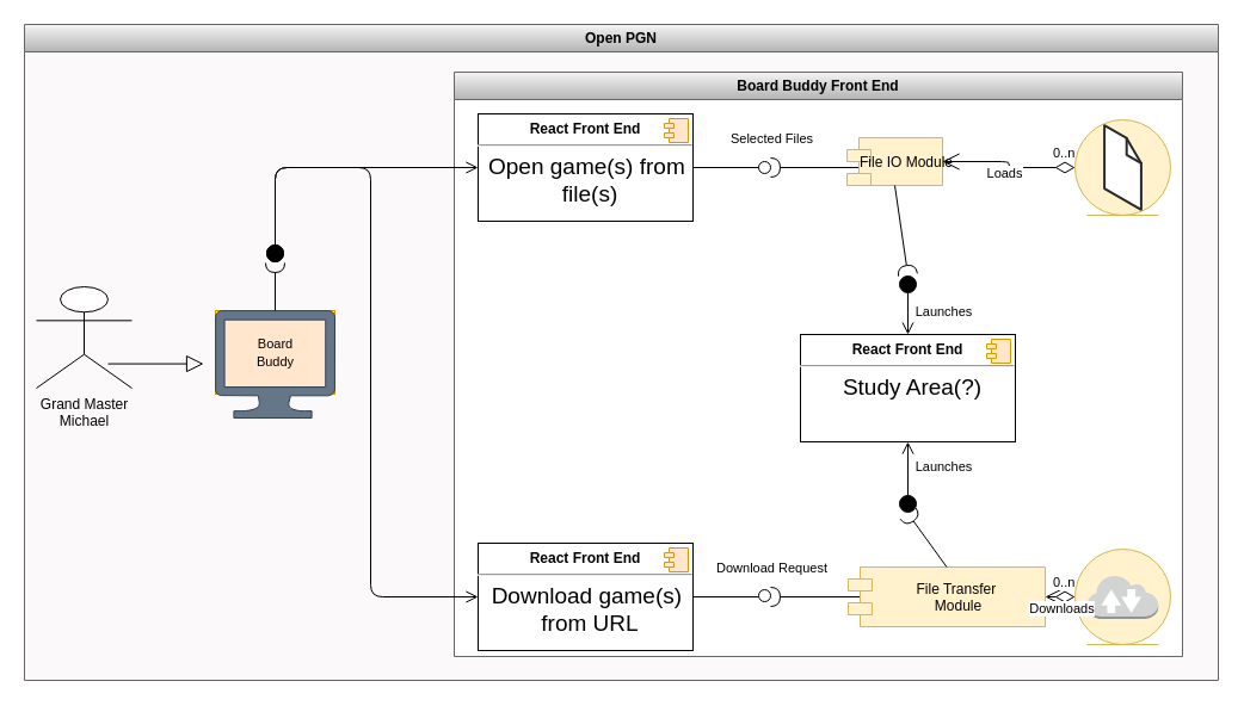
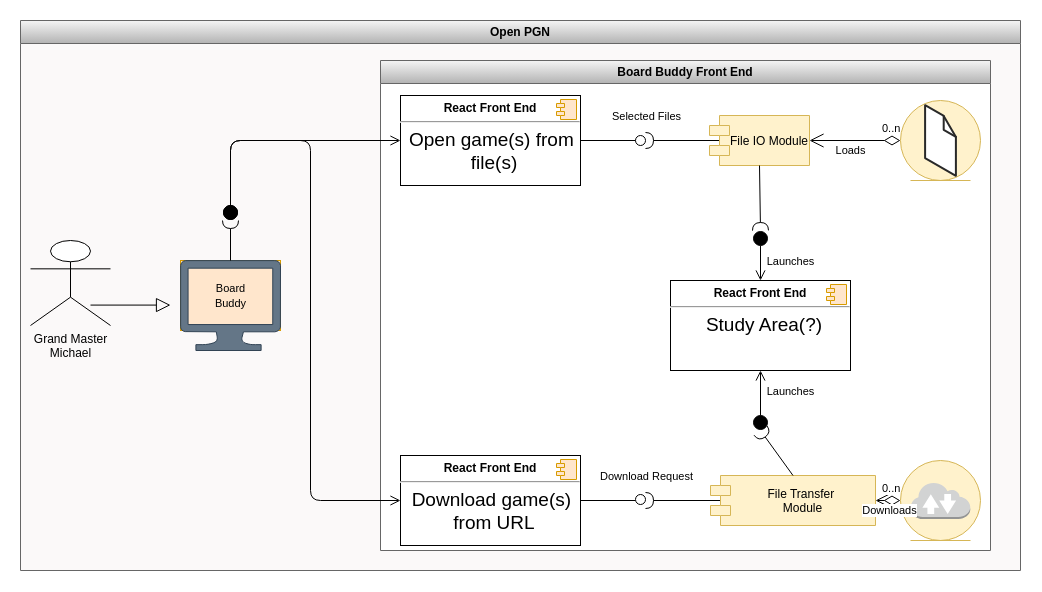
- <mxCell id="10" value="File IO Module" style="shape=module;align=left;spacingLeft=20;align=center;verticalAlign=middle;fillColor=#fff2cc;strokeColor=#d6b656;" parent="3" vertex="1"><mxGeometry x="329" y="55" width="80" height="40" as="geometry" /></mxCell>
+ <mxCell id="10" value="File IO Module" style="shape=module;align=left;spacingLeft=20;align=center;verticalAlign=middle;fillColor=#fff2cc;strokeColor=#d6b656;" parent="3" vertex="1"><mxGeometry x="329" y="55" width="100" height="50" as="geometry" /></mxCell>
